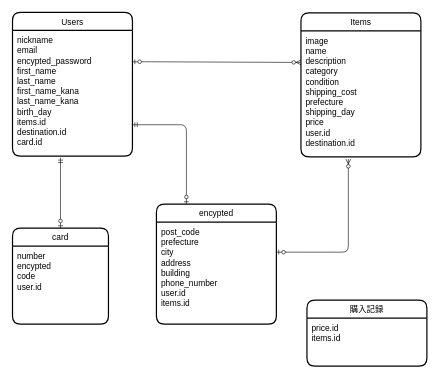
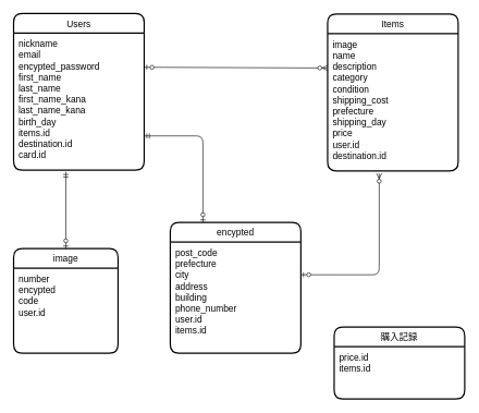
- <mxCell id="6" value="card" style="swimlane;childLayout=stackLayout;horizontal=1;startSize=30;horizontalStack=0;rounded=1;fontSize=14;fontStyle=0;strokeWidth=2;resizeParent=0;resizeLast=1;shadow=0;dashed=0;align=center;sketch=0;" parent="1" vertex="1"><mxGeometry x="20" y="380" width="160" height="160" as="geometry"><mxRectangle x="40" y="40" width="70" height="30" as="alternateBounds" /></mxGeometry></mxCell>
+ <mxCell id="6" value="image" style="swimlane;childLayout=stackLayout;horizontal=1;startSize=30;horizontalStack=0;rounded=1;fontSize=14;fontStyle=0;strokeWidth=2;resizeParent=0;resizeLast=1;shadow=0;dashed=0;align=center;sketch=0;" parent="1" vertex="1"><mxGeometry x="20" y="380" width="160" height="160" as="geometry"><mxRectangle x="40" y="40" width="70" height="30" as="alternateBounds" /></mxGeometry></mxCell>
